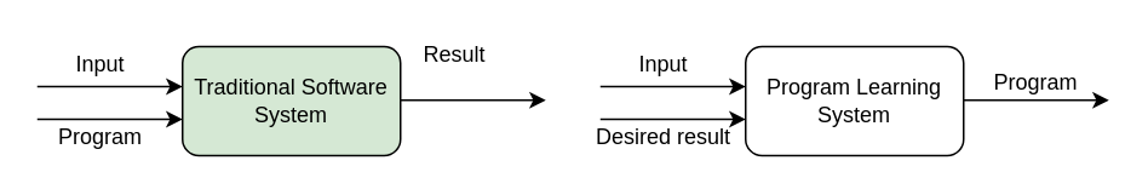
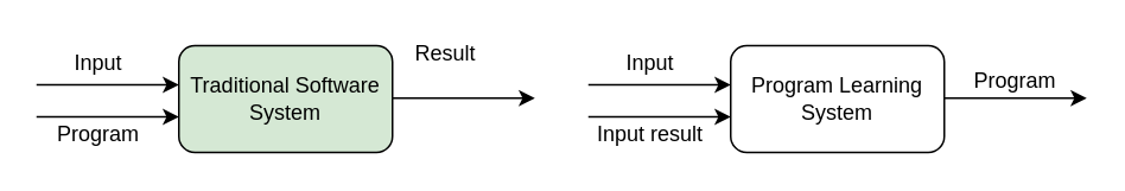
- <mxCell id="11" value="Desired result" style="text;html=1;strokeColor=none;fillColor=none;align=center;verticalAlign=middle;whiteSpace=wrap;rounded=0;" vertex="1" parent="1"><mxGeometry x="325" y="65" width="80" height="20" as="geometry" /></mxCell>
+ <mxCell id="11" value="Input result" style="text;html=1;strokeColor=none;fillColor=none;align=center;verticalAlign=middle;whiteSpace=wrap;rounded=0;" vertex="1" parent="1"><mxGeometry x="325" y="65" width="80" height="20" as="geometry" /></mxCell>
